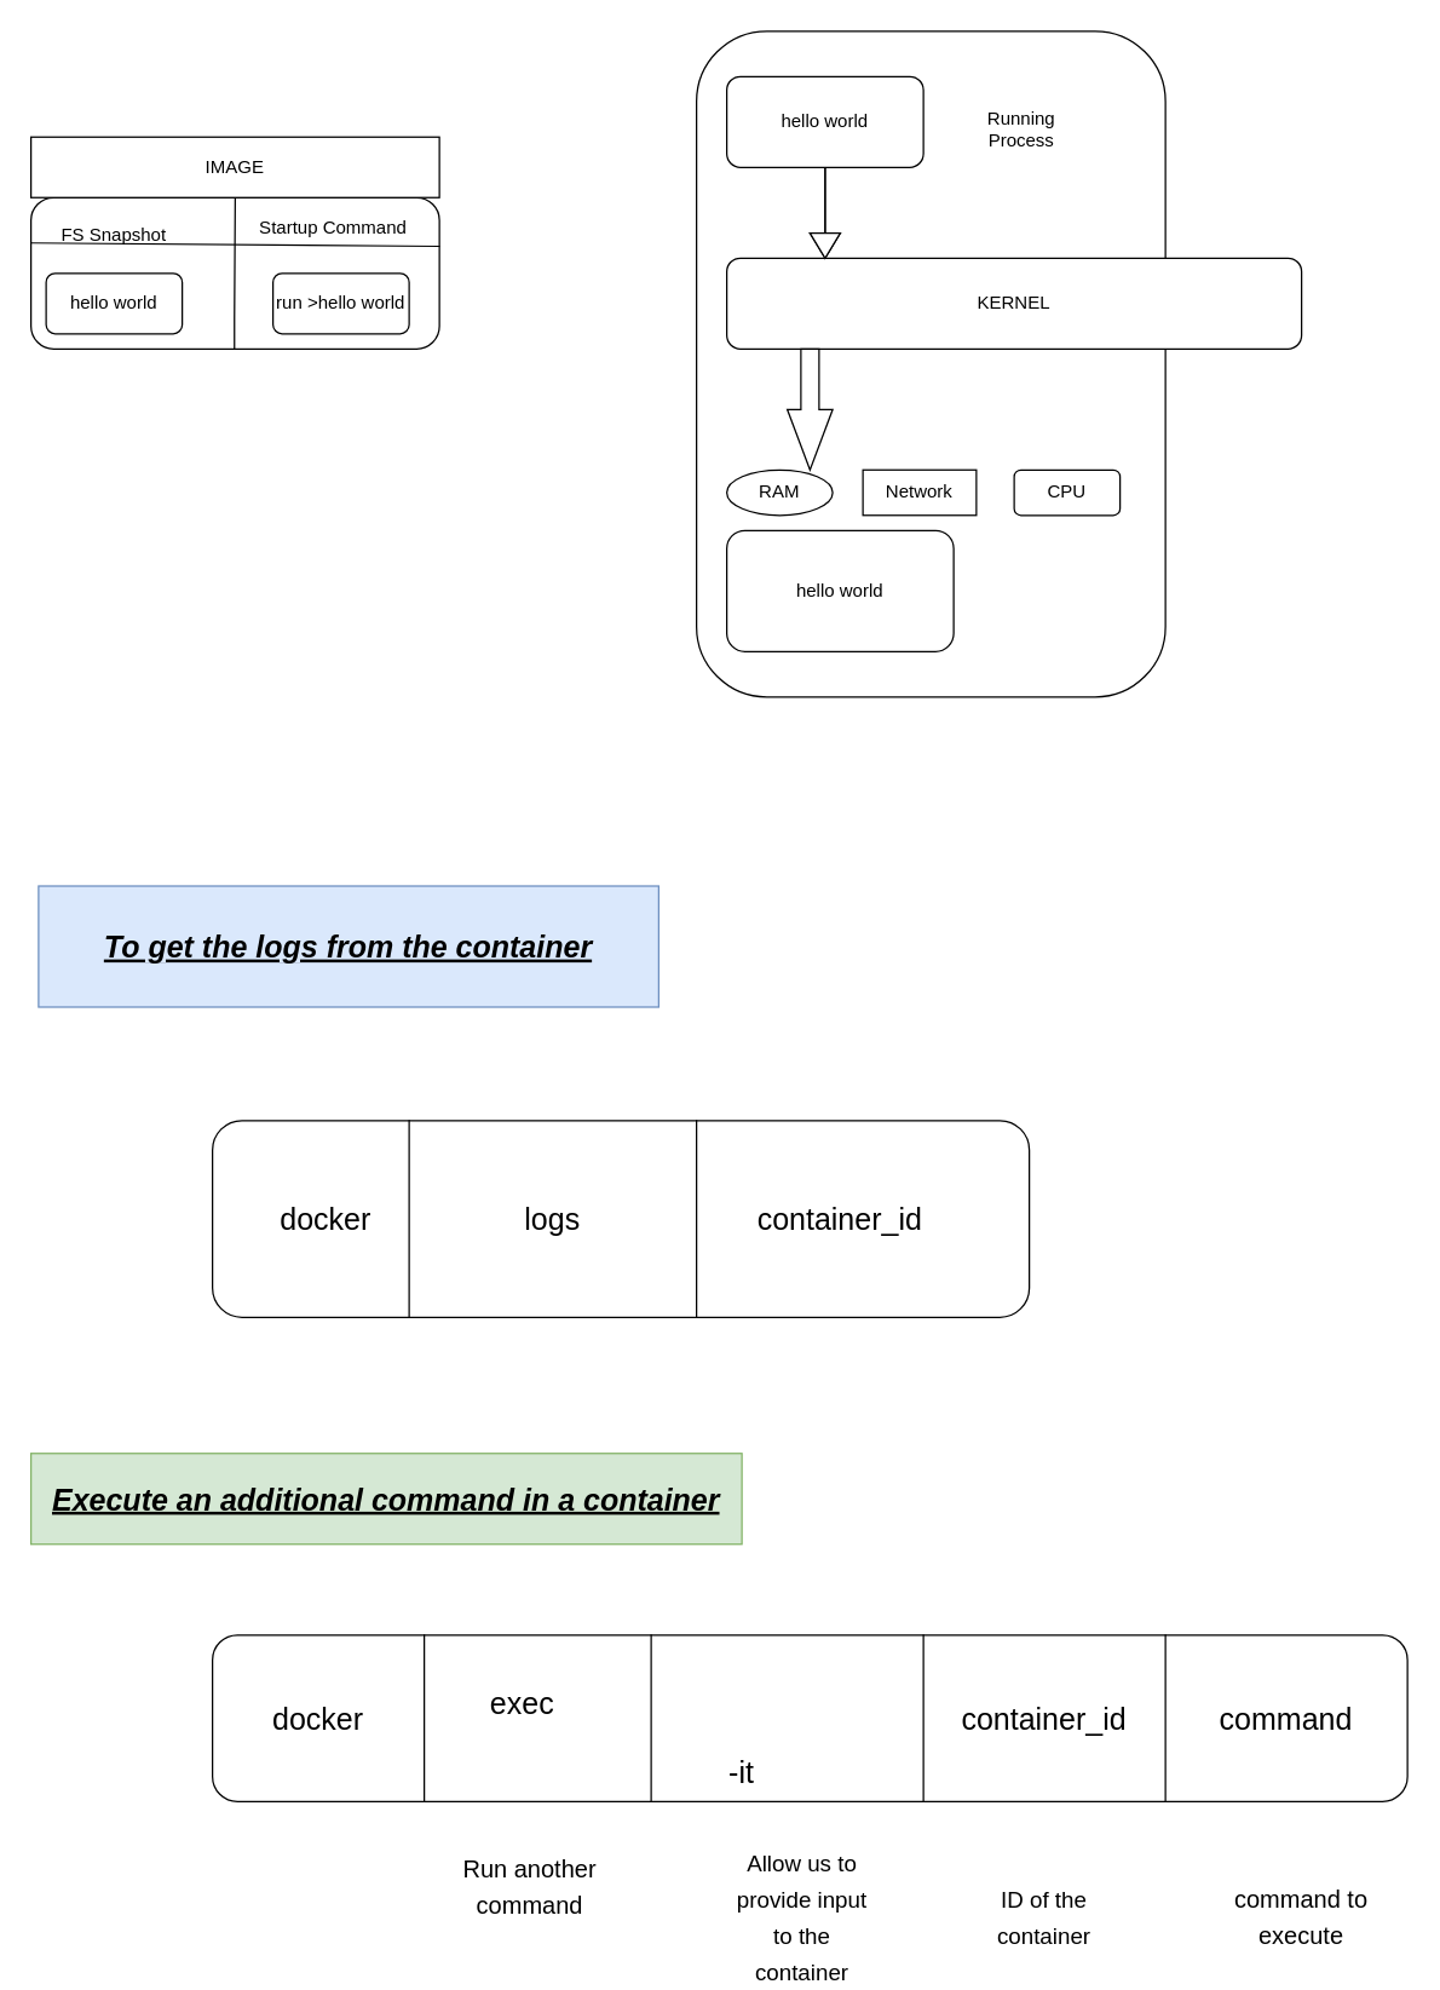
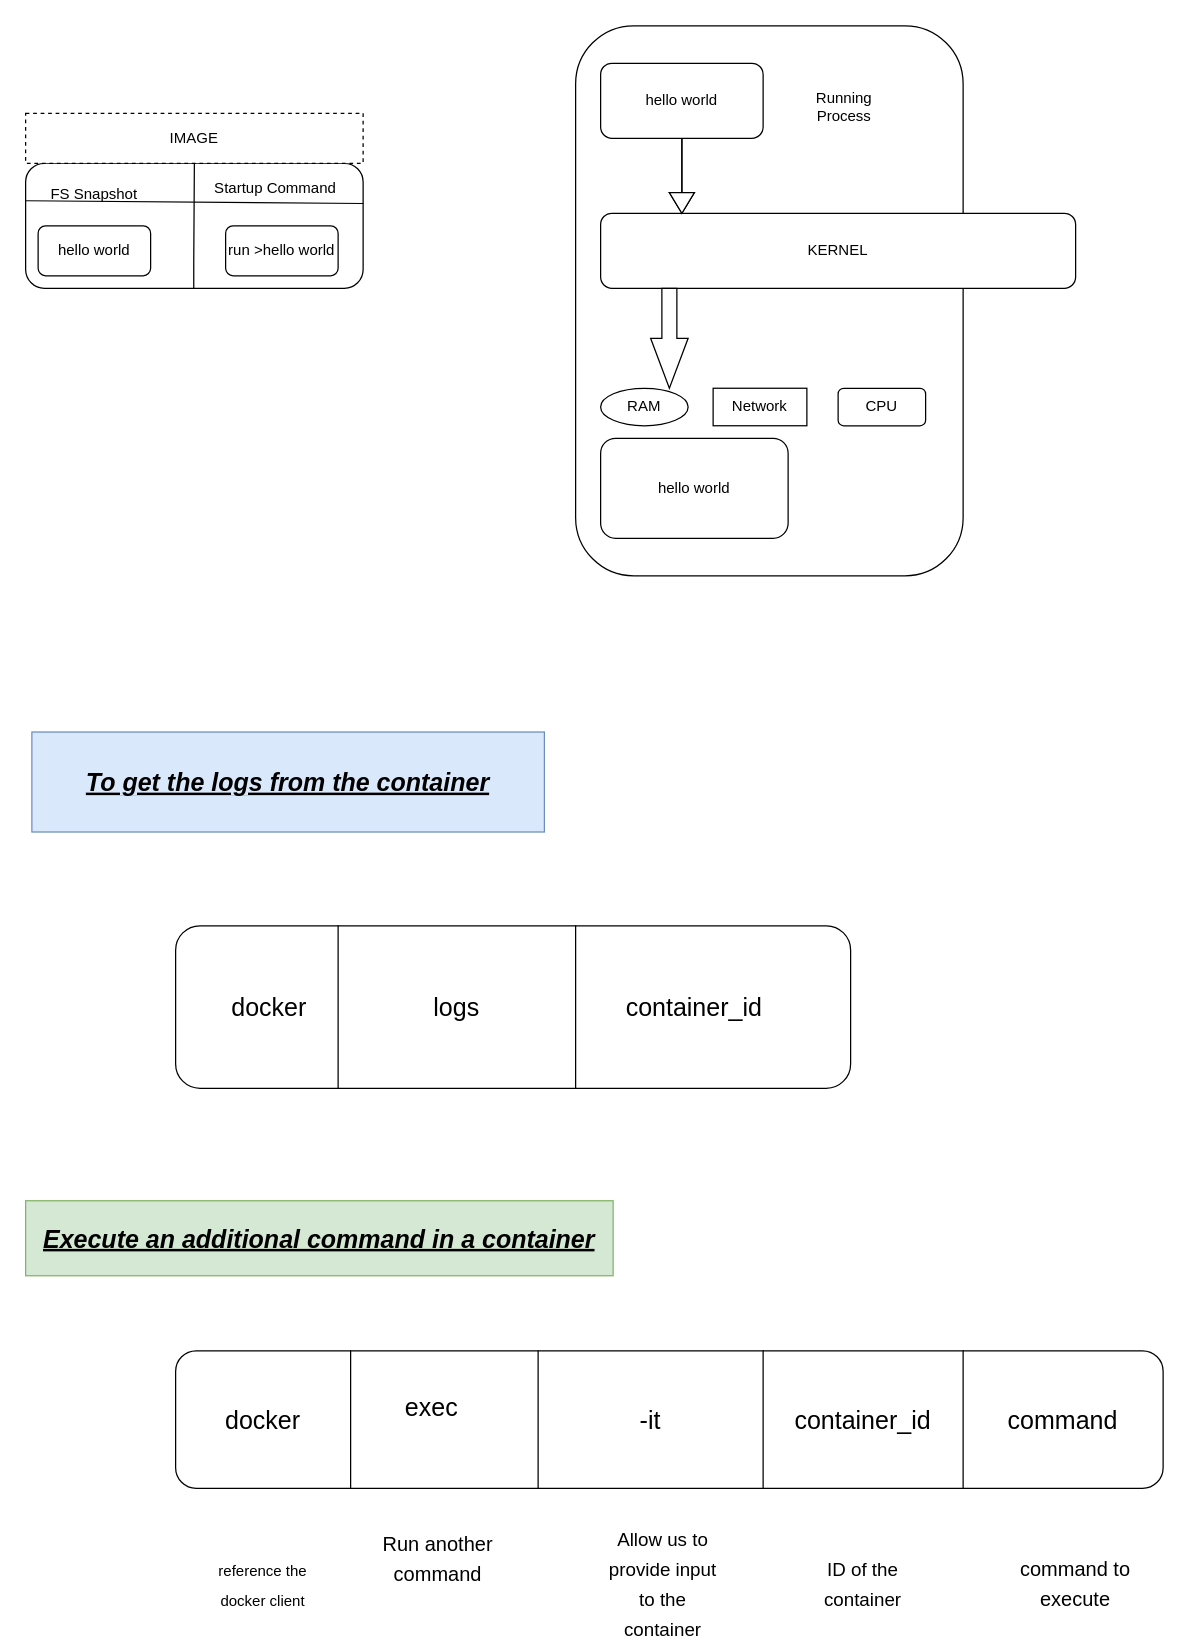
- <mxCell id="3" value="IMAGE" style="rounded=0;whiteSpace=wrap;html=1;" vertex="1" parent="1"><mxGeometry x="20" y="90" width="270" height="40" as="geometry" /></mxCell>
+ <mxCell id="3" value="IMAGE" style="rounded=0;whiteSpace=wrap;html=1;dashed=1;" vertex="1" parent="1"><mxGeometry x="20" y="90" width="270" height="40" as="geometry" /></mxCell>
- <mxCell id="36" value="-it" style="text;html=1;strokeColor=none;fillColor=none;align=center;verticalAlign=middle;whiteSpace=wrap;rounded=0;fontSize=20;" vertex="1" parent="1"><mxGeometry x="460" y="1155" width="60" height="30" as="geometry" /></mxCell>
+ <mxCell id="36" value="-it" style="text;html=1;strokeColor=none;fillColor=none;align=center;verticalAlign=middle;whiteSpace=wrap;rounded=0;fontSize=20;" vertex="1" parent="1"><mxGeometry x="490" y="1120" width="60" height="30" as="geometry" /></mxCell>
+ <mxCell id="39" value="&lt;font style=&quot;font-size: 12px&quot;&gt;reference the docker client&lt;/font&gt;" style="text;html=1;strokeColor=none;fillColor=none;align=center;verticalAlign=middle;whiteSpace=wrap;rounded=0;fontSize=20;" vertex="1" parent="1"><mxGeometry x="160" y="1240" width="100" height="50" as="geometry" /></mxCell>
